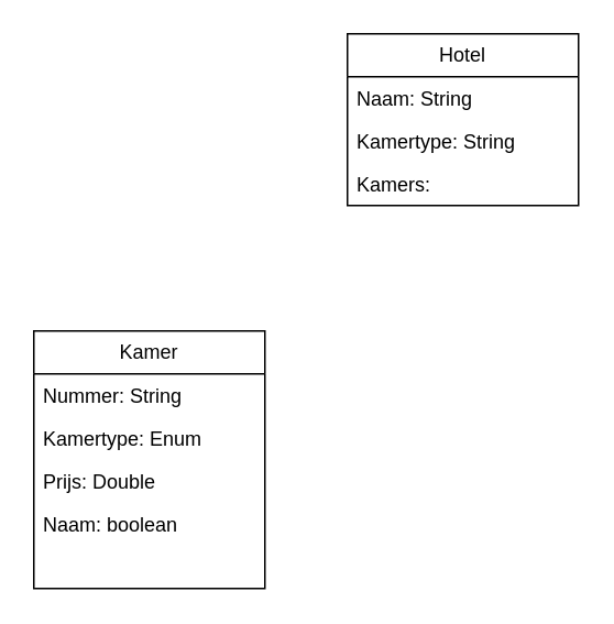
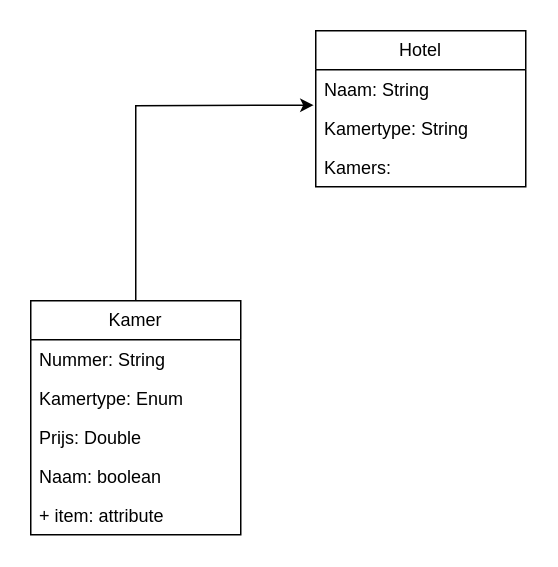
+ <mxCell id="12" value="" style="endArrow=classic;html=1;rounded=0;exitX=0.5;exitY=0;exitDx=0;exitDy=0;entryX=-0.01;entryY=0.908;entryDx=0;entryDy=0;entryPerimeter=0;" edge="1" parent="1" source="6" target="3"><mxGeometry width="50" height="50" relative="1" as="geometry"><mxPoint x="150" y="480" as="sourcePoint" /><mxPoint x="200" y="430" as="targetPoint" /><Array as="points"><mxPoint x="90" y="70" /></Array></mxGeometry></mxCell>
+ <mxCell id="11" value="+ item: attribute" style="text;strokeColor=none;fillColor=none;align=left;verticalAlign=top;spacingLeft=4;spacingRight=4;overflow=hidden;rotatable=0;points=[[0,0.5],[1,0.5]];portConstraint=eastwest;whiteSpace=wrap;html=1;" vertex="1" parent="1"><mxGeometry x="20" y="330" width="100" height="26" as="geometry" /></mxCell>
